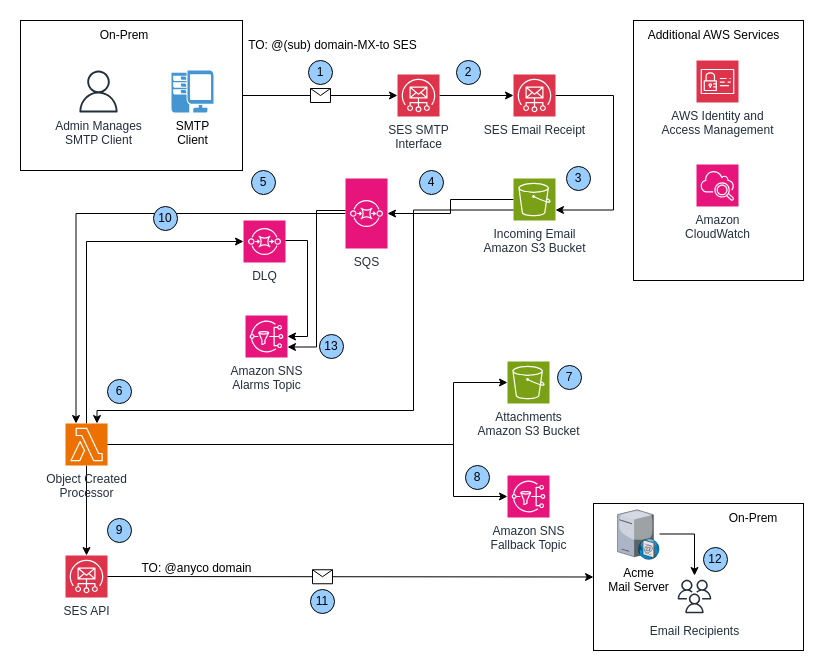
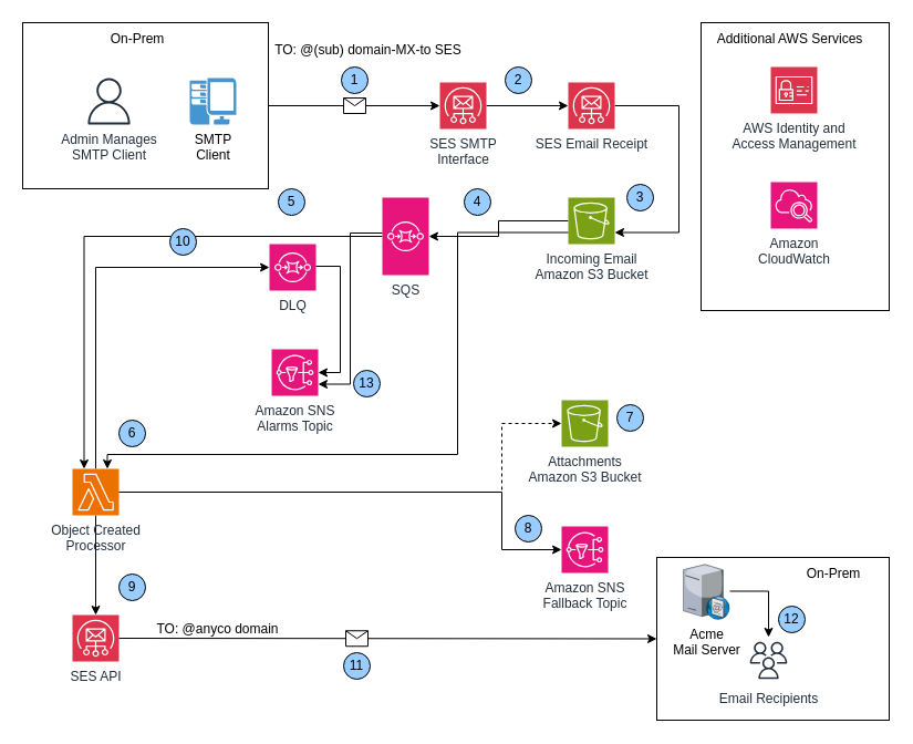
- <mxCell id="17" style="edgeStyle=orthogonalEdgeStyle;rounded=0;orthogonalLoop=1;jettySize=auto;html=1;entryX=0;entryY=0.5;entryDx=0;entryDy=0;entryPerimeter=0;" parent="1" source="22" target="31" edge="1"><mxGeometry relative="1" as="geometry"><Array as="points"><mxPoint x="453" y="444" /><mxPoint x="453" y="382" /></Array></mxGeometry></mxCell>
+ <mxCell id="17" style="edgeStyle=orthogonalEdgeStyle;rounded=0;orthogonalLoop=1;jettySize=auto;html=1;entryX=0;entryY=0.5;entryDx=0;entryDy=0;entryPerimeter=0;dashed=1;" parent="1" source="22" target="31" edge="1"><mxGeometry relative="1" as="geometry"><Array as="points"><mxPoint x="453" y="444" /><mxPoint x="453" y="382" /></Array></mxGeometry></mxCell>
